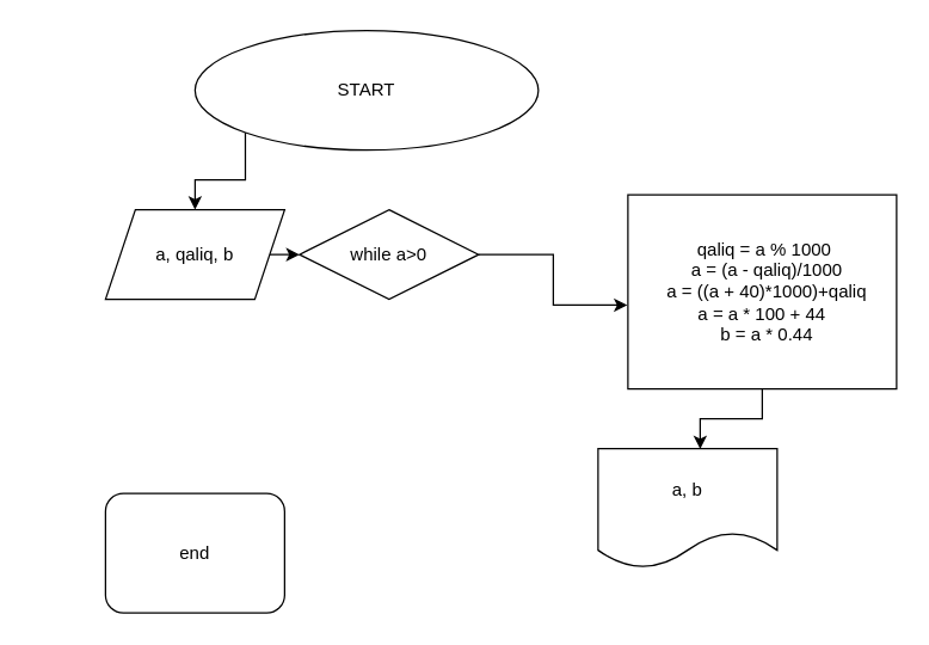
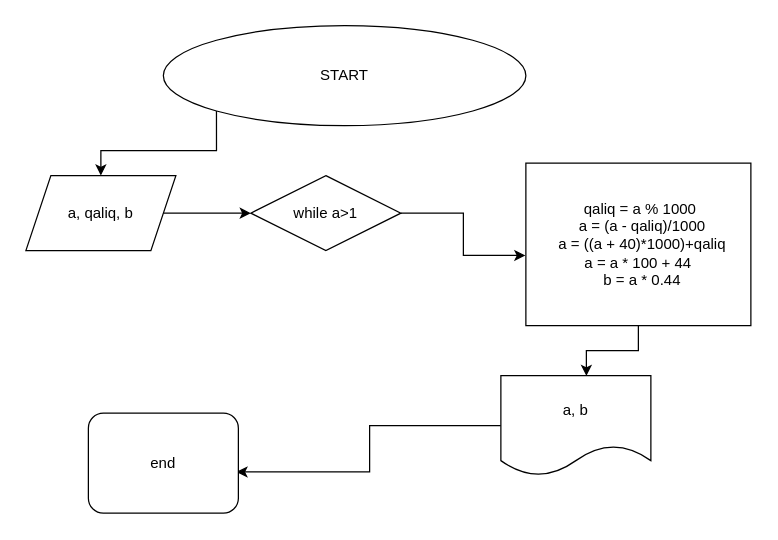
- <mxCell id="3" value="START" style="ellipse;whiteSpace=wrap;html=1;" parent="1" vertex="1"><mxGeometry x="130" width="230" height="80" as="geometry" y="20" /></mxCell>
+ <mxCell id="3" value="START" style="ellipse;whiteSpace=wrap;html=1;" parent="1" vertex="1"><mxGeometry x="130" y="20" width="290" height="80" as="geometry" /></mxCell>
- <mxCell id="5" value="a, qaliq, b" style="shape=parallelogram;perimeter=parallelogramPerimeter;whiteSpace=wrap;html=1;fixedSize=1;" parent="1" vertex="1"><mxGeometry x="70" y="140" width="120" height="60" as="geometry" /></mxCell>
+ <mxCell id="5" value="a, qaliq, b" style="shape=parallelogram;perimeter=parallelogramPerimeter;whiteSpace=wrap;html=1;fixedSize=1;" parent="1" vertex="1"><mxGeometry x="20" y="140" width="120" height="60" as="geometry" /></mxCell>
- <mxCell id="8" value="while a&amp;gt;0" style="rhombus;whiteSpace=wrap;html=1;" parent="1" vertex="1"><mxGeometry x="200" y="140" width="120" height="60" as="geometry" /></mxCell>
+ <mxCell id="8" value="while a&amp;gt;1" style="rhombus;whiteSpace=wrap;html=1;" parent="1" vertex="1"><mxGeometry x="200" y="140" width="120" height="60" as="geometry" /></mxCell>
+ <mxCell id="9" style="edgeStyle=orthogonalEdgeStyle;rounded=0;orthogonalLoop=1;jettySize=auto;html=1;entryX=0.987;entryY=0.588;entryDx=0;entryDy=0;entryPerimeter=0;" edge="1" parent="1" source="10" target="11"><mxGeometry relative="1" as="geometry" /></mxCell>
